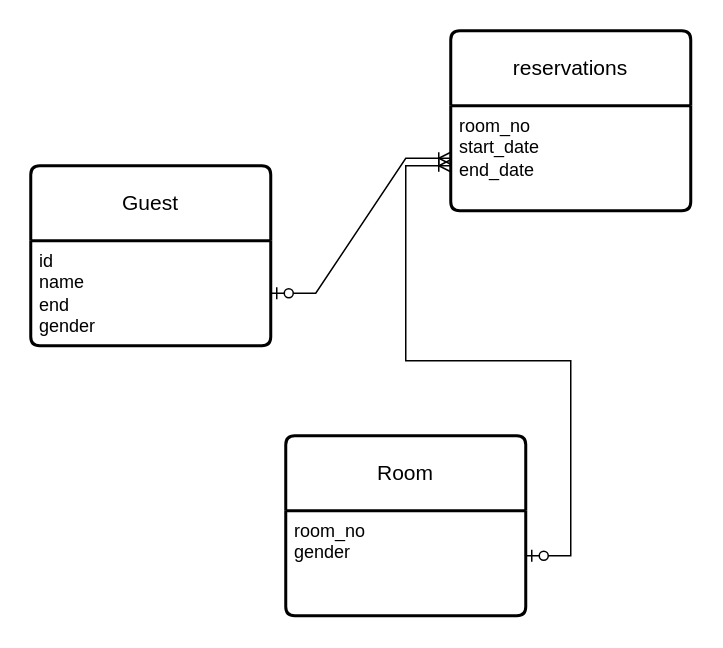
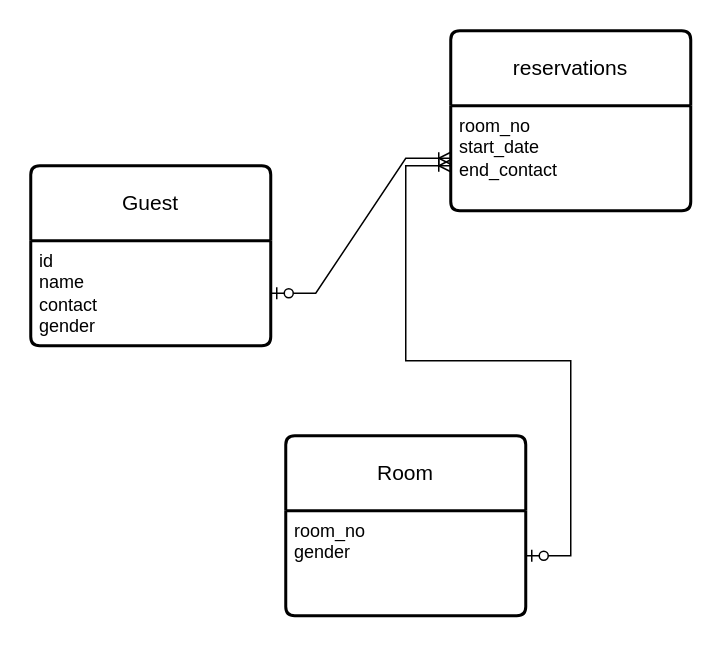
- <mxCell id="5" value="room_no&lt;br&gt;start_date&lt;br&gt;end_date" style="align=left;strokeColor=none;fillColor=none;spacingLeft=4;fontSize=12;verticalAlign=top;resizable=0;rotatable=0;part=1;html=1;" vertex="1" parent="4"><mxGeometry y="50" width="160" height="70" as="geometry" /></mxCell>
+ <mxCell id="5" value="room_no&lt;br&gt;start_date&lt;br&gt;end_contact" style="align=left;strokeColor=none;fillColor=none;spacingLeft=4;fontSize=12;verticalAlign=top;resizable=0;rotatable=0;part=1;html=1;" vertex="1" parent="4"><mxGeometry y="50" width="160" height="70" as="geometry" /></mxCell>
- <mxCell id="3" value="id&lt;br&gt;name&lt;br&gt;end&lt;br&gt;gender" style="align=left;strokeColor=none;fillColor=none;spacingLeft=4;fontSize=12;verticalAlign=top;resizable=0;rotatable=0;part=1;html=1;" vertex="1" parent="2"><mxGeometry y="50" width="160" height="70" as="geometry" /></mxCell>
+ <mxCell id="3" value="id&lt;br&gt;name&lt;br&gt;contact&lt;br&gt;gender" style="align=left;strokeColor=none;fillColor=none;spacingLeft=4;fontSize=12;verticalAlign=top;resizable=0;rotatable=0;part=1;html=1;" vertex="1" parent="2"><mxGeometry y="50" width="160" height="70" as="geometry" /></mxCell>
